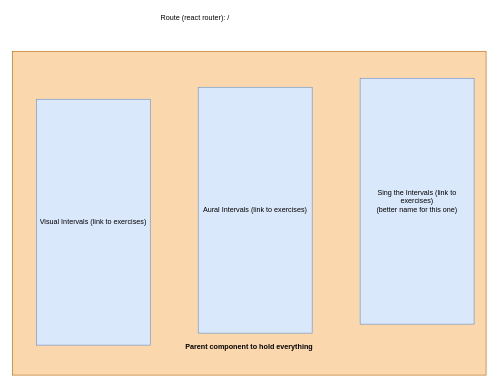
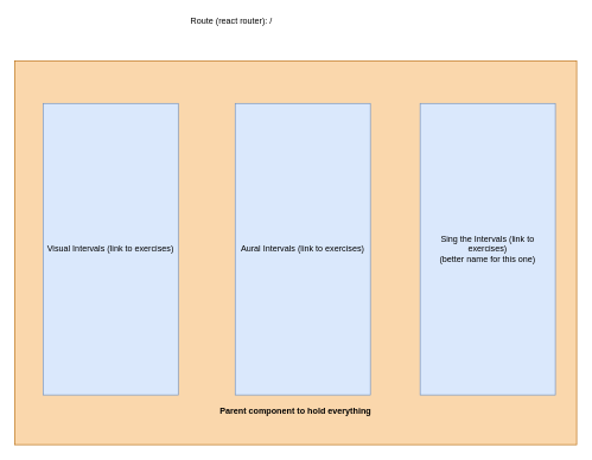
- <mxCell id="5" value="Sing the Intervals (link to exercises)&lt;br&gt;(better name for this one)" style="text;html=1;strokeColor=#6c8ebf;fillColor=#dae8fc;align=center;verticalAlign=middle;whiteSpace=wrap;rounded=0;" vertex="1" parent="1"><mxGeometry x="600" y="130" width="190" height="410" as="geometry" /></mxCell>
+ <mxCell id="5" value="Sing the Intervals (link to exercises)&lt;br&gt;(better name for this one)" style="text;html=1;strokeColor=#6c8ebf;fillColor=#dae8fc;align=center;verticalAlign=middle;whiteSpace=wrap;rounded=0;" vertex="1" parent="1"><mxGeometry x="590" y="145" width="190" height="410" as="geometry" /></mxCell>
- <mxCell id="3" value="Visual Intervals (link to exercises)" style="text;html=1;strokeColor=#6c8ebf;fillColor=#dae8fc;align=center;verticalAlign=middle;whiteSpace=wrap;rounded=0;" vertex="1" parent="1"><mxGeometry x="60" y="165" width="190" height="410" as="geometry" /></mxCell>
+ <mxCell id="3" value="Visual Intervals (link to exercises)" style="text;html=1;strokeColor=#6c8ebf;fillColor=#dae8fc;align=center;verticalAlign=middle;whiteSpace=wrap;rounded=0;" vertex="1" parent="1"><mxGeometry x="60" y="145" width="190" height="410" as="geometry" /></mxCell>
